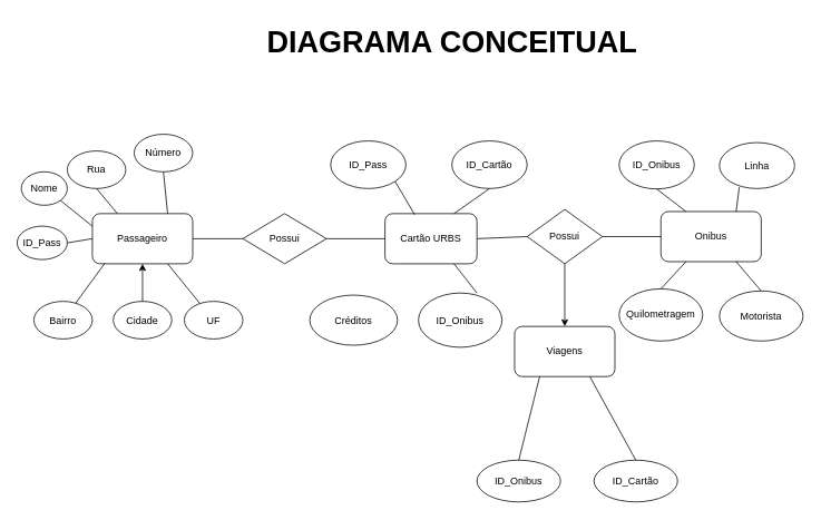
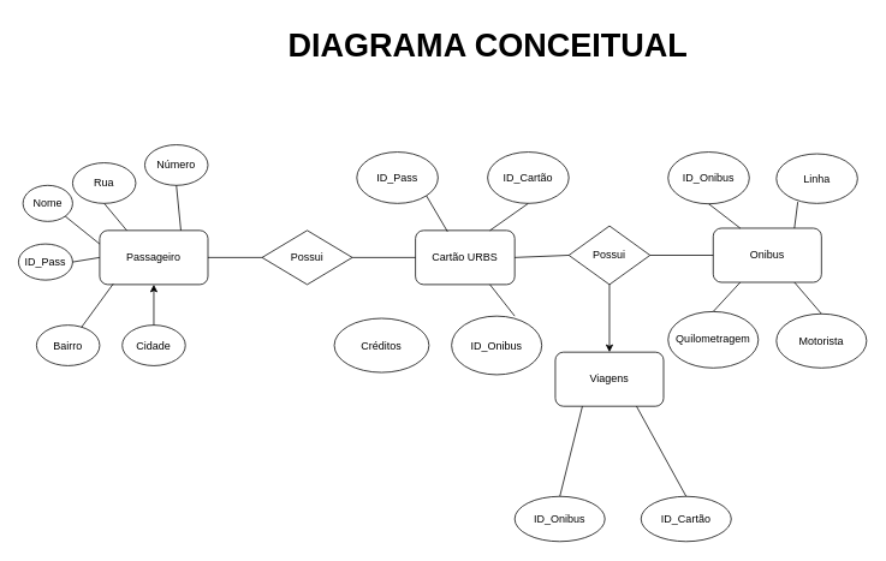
- <mxCell id="15" value="" style="endArrow=none;html=1;rounded=0;exitX=0.75;exitY=1;exitDx=0;exitDy=0;" edge="1" parent="1" source="2" target="12"><mxGeometry width="50" height="50" relative="1" as="geometry"><mxPoint x="320" y="340" as="sourcePoint" /><mxPoint x="370" y="290" as="targetPoint" /></mxGeometry></mxCell>
- <mxCell id="12" value="UF" style="ellipse;whiteSpace=wrap;html=1;" vertex="1" parent="1"><mxGeometry x="220" y="360" width="70" height="45" as="geometry" /></mxCell>
